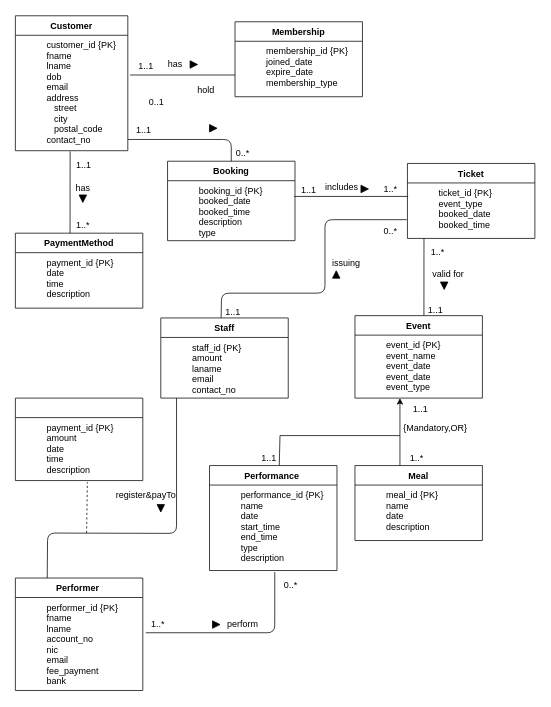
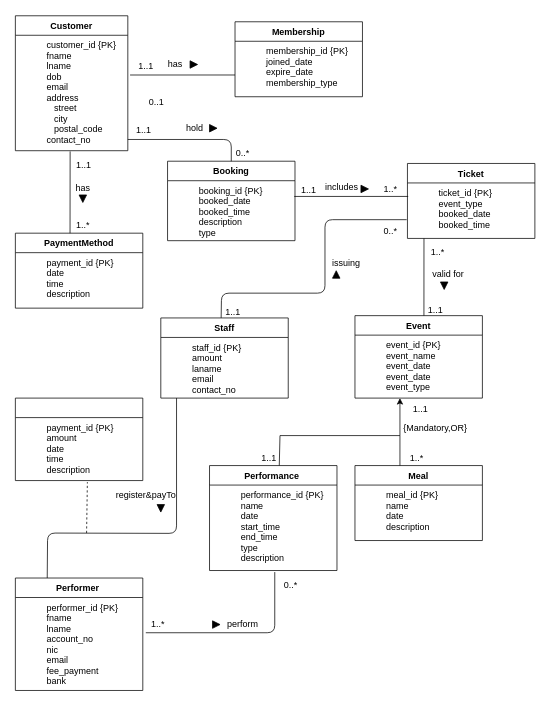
- <mxCell id="22" value="hold" style="text;html=1;align=center;verticalAlign=middle;resizable=0;points=[];autosize=1;" vertex="1" parent="1"><mxGeometry x="254" y="110" width="40" height="20" as="geometry" /></mxCell>
+ <mxCell id="22" value="hold" style="text;html=1;align=center;verticalAlign=middle;resizable=0;points=[];autosize=1;" vertex="1" parent="1"><mxGeometry x="239" y="160" width="40" height="20" as="geometry" /></mxCell>
